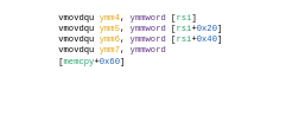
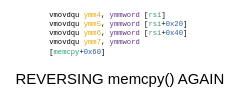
+ <mxCell id="3" value="&lt;font style=&quot;font-size: 25px;&quot; face=&quot;Helvetica&quot;&gt;REVERSING memcpy() AGAIN&lt;/font&gt;" style="text;html=1;align=center;verticalAlign=middle;whiteSpace=wrap;rounded=0;" vertex="1" parent="1"><mxGeometry x="20" y="110" width="360" height="40" as="geometry" /></mxCell>
